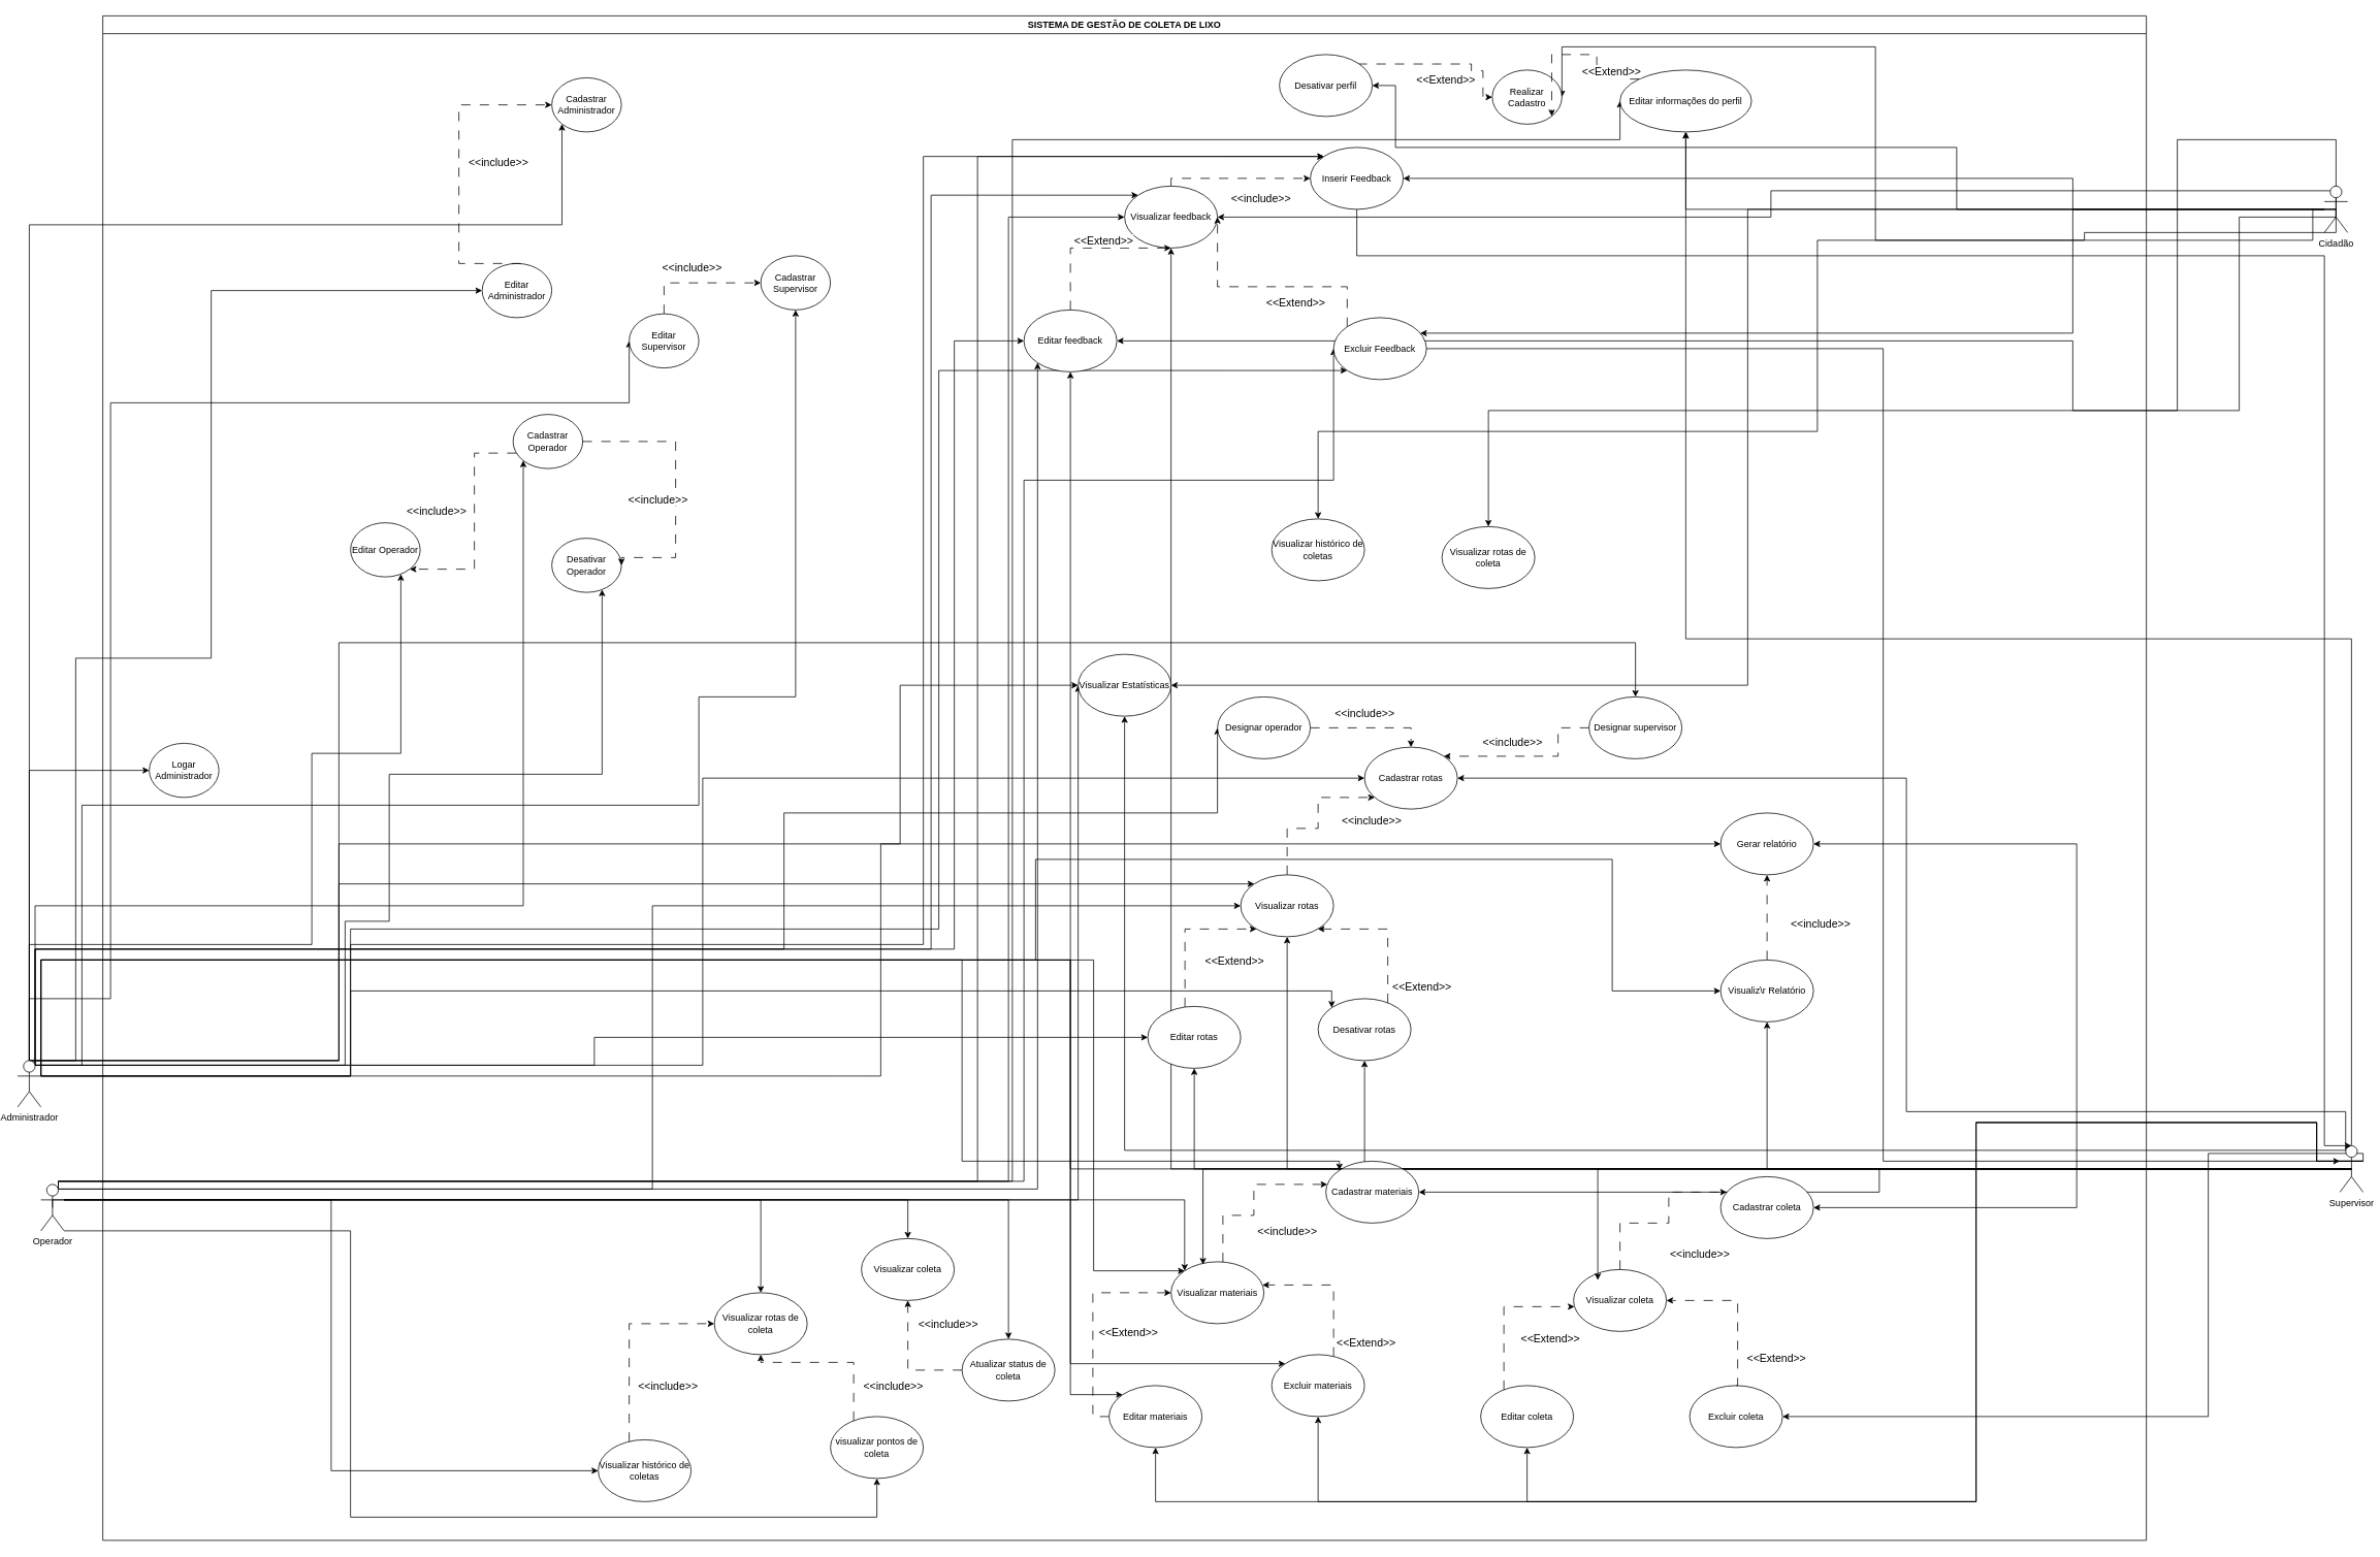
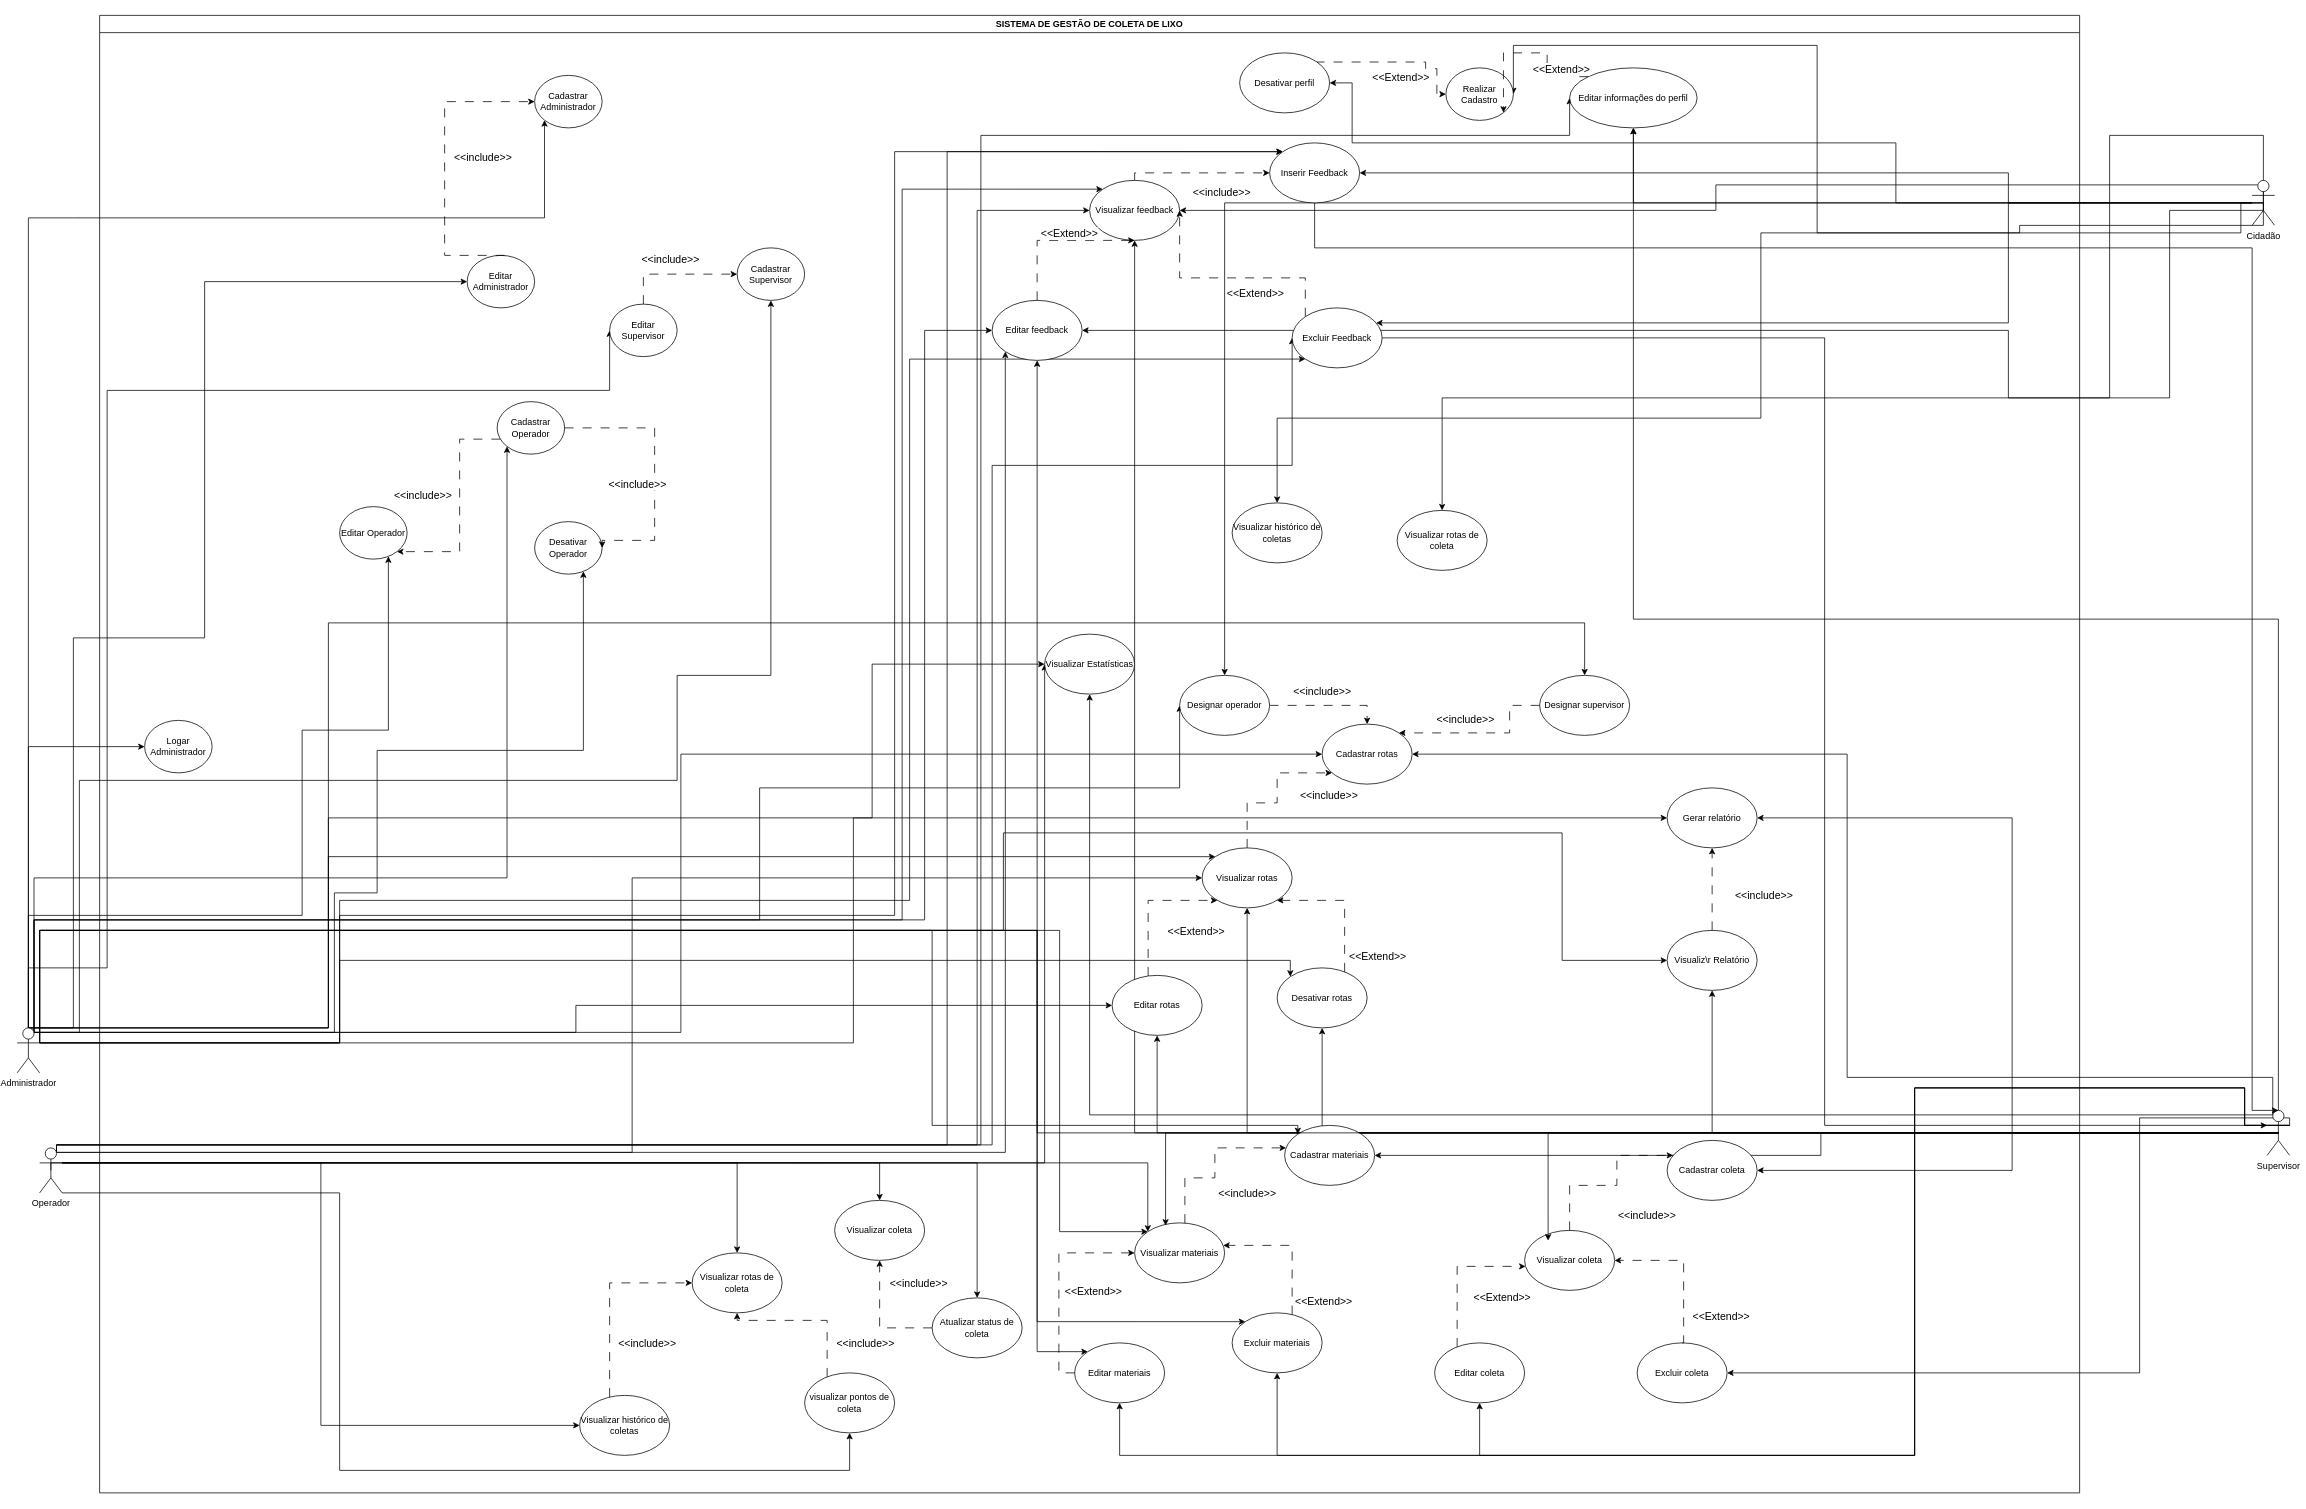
- <mxCell id="28" style="edgeStyle=orthogonalEdgeStyle;rounded=0;orthogonalLoop=1;jettySize=auto;html=1;entryX=1;entryY=0.5;entryDx=0;entryDy=0;exitX=0.5;exitY=0.5;exitDx=0;exitDy=0;exitPerimeter=0;" edge="1" parent="1" source="37" target="110"><mxGeometry relative="1" as="geometry"><mxPoint x="2430" y="360" as="sourcePoint" /></mxGeometry></mxCell>
+ <mxCell id="28" style="edgeStyle=orthogonalEdgeStyle;rounded=0;orthogonalLoop=1;jettySize=auto;html=1;exitX=0.5;exitY=0.5;exitDx=0;exitDy=0;exitPerimeter=0;" edge="1" parent="1" source="37" target="153"><mxGeometry relative="1" as="geometry"><mxPoint x="2430" y="360" as="sourcePoint" /></mxGeometry></mxCell>
